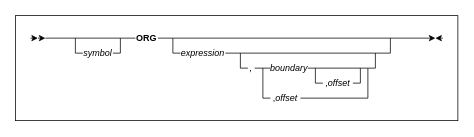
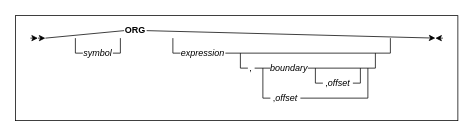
- <mxCell id="9" value="ORG" style="text;html=1;strokeColor=none;fillColor=none;align=center;verticalAlign=middle;whiteSpace=wrap;rounded=0;fontStyle=1" vertex="1" parent="1"><mxGeometry x="180" y="40" width="30" height="20" as="geometry" /></mxCell>
+ <mxCell id="9" value="ORG" style="text;html=1;strokeColor=none;fillColor=none;align=center;verticalAlign=middle;whiteSpace=wrap;rounded=0;fontStyle=1" vertex="1" parent="1"><mxGeometry x="165" y="30" width="30" height="20" as="geometry" /></mxCell>
